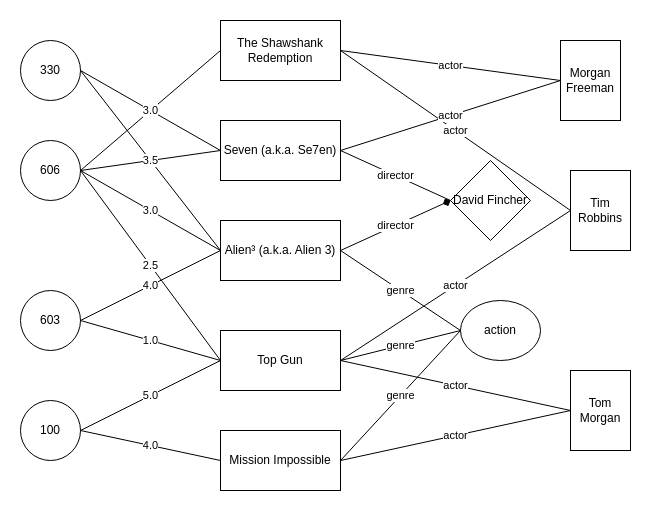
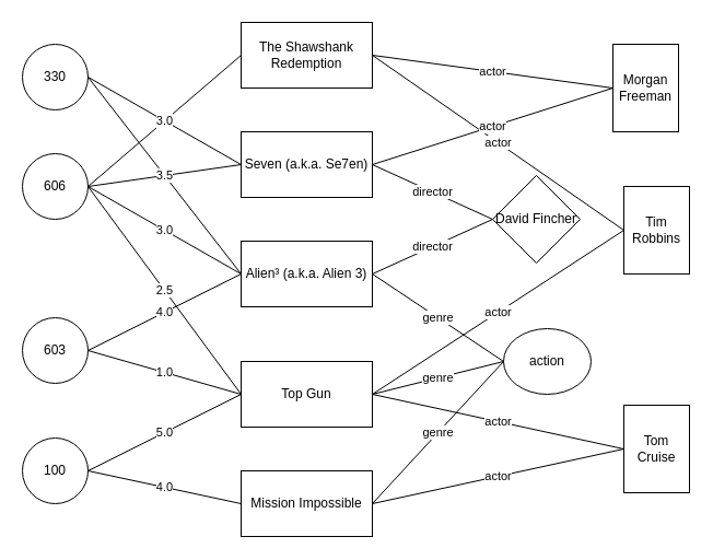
- <mxCell id="16" value="director" style="endArrow=diamond;html=1;rounded=0;entryX=0;entryY=0.5;entryDx=0;entryDy=0;exitX=1;exitY=0.5;exitDx=0;exitDy=0;" edge="1" parent="1" source="8" target="10"><mxGeometry width="50" height="50" relative="1" as="geometry"><mxPoint x="370" y="430" as="sourcePoint" /><mxPoint x="600" y="320" as="targetPoint" /></mxGeometry></mxCell>
+ <mxCell id="16" value="director" style="endArrow=none;html=1;rounded=0;entryX=0;entryY=0.5;entryDx=0;entryDy=0;exitX=1;exitY=0.5;exitDx=0;exitDy=0;" edge="1" parent="1" source="8" target="10"><mxGeometry width="50" height="50" relative="1" as="geometry"><mxPoint x="370" y="430" as="sourcePoint" /><mxPoint x="600" y="320" as="targetPoint" /></mxGeometry></mxCell>
- <mxCell id="12" value="Tom Morgan" style="square;whiteSpace=wrap;html=1;" vertex="1" parent="1"><mxGeometry x="570" y="370" width="60" height="80" as="geometry" /></mxCell>
+ <mxCell id="12" value="Tom Cruise" style="square;whiteSpace=wrap;html=1;" vertex="1" parent="1"><mxGeometry x="570" y="370" width="60" height="80" as="geometry" /></mxCell>
